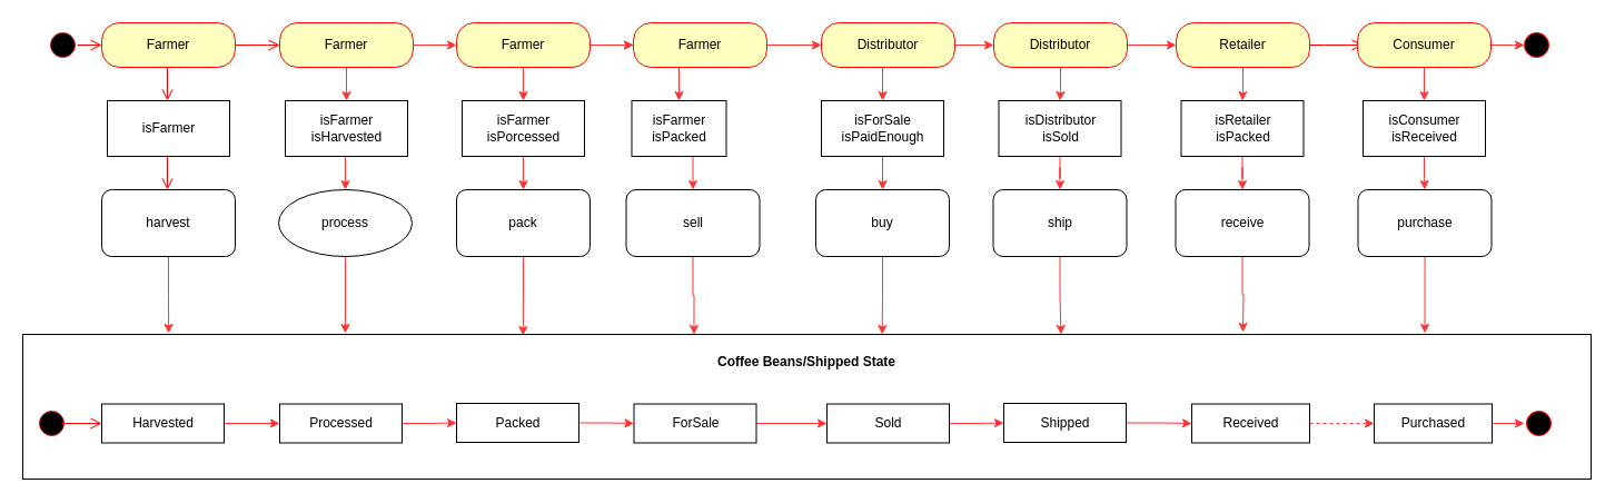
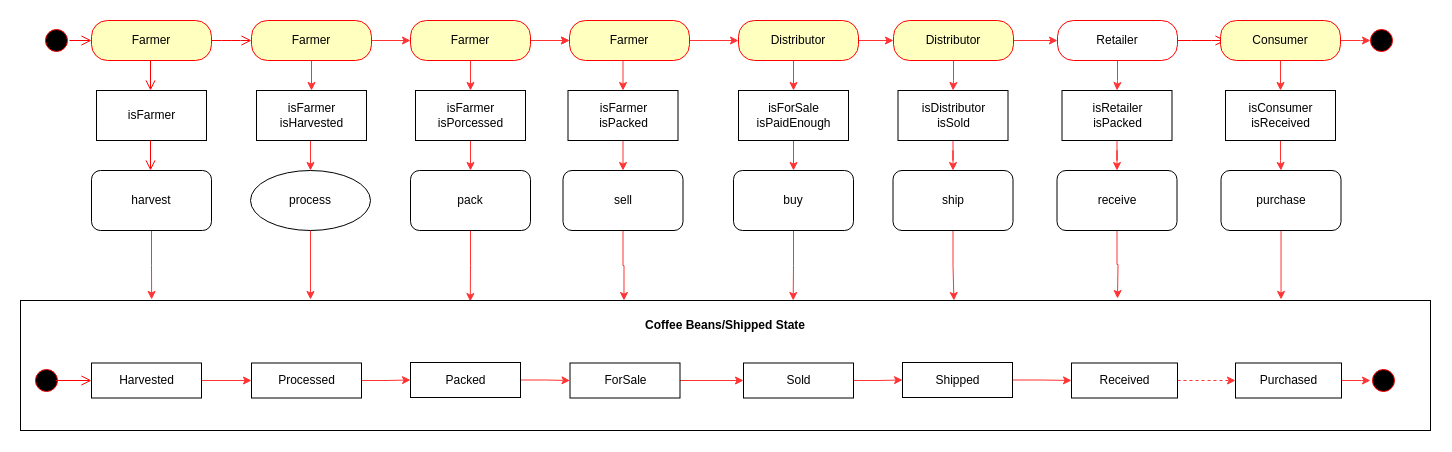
- <mxCell id="23" value="Retailer" style="rounded=1;whiteSpace=wrap;html=1;arcSize=40;fontColor=#000000;fillColor=#ffffc0;strokeColor=#ff0000;" parent="1" vertex="1"><mxGeometry x="1057" y="20" width="120" height="40" as="geometry" /></mxCell>
+ <mxCell id="23" value="Retailer" style="rounded=1;whiteSpace=wrap;html=1;arcSize=40;fontColor=#000000;fillColor=#ffffff;strokeColor=#ff0000;" parent="1" vertex="1"><mxGeometry x="1057" y="20" width="120" height="40" as="geometry" /></mxCell>
- <mxCell id="30" value="isFarmer&lt;br&gt;isPacked&lt;br&gt;" style="html=1;" parent="1" vertex="1"><mxGeometry x="567.5" y="90" width="85" height="50" as="geometry" /></mxCell>
+ <mxCell id="30" value="isFarmer&lt;br&gt;isPacked&lt;br&gt;" style="html=1;" parent="1" vertex="1"><mxGeometry x="567.5" y="90" width="110" height="50" as="geometry" /></mxCell>
